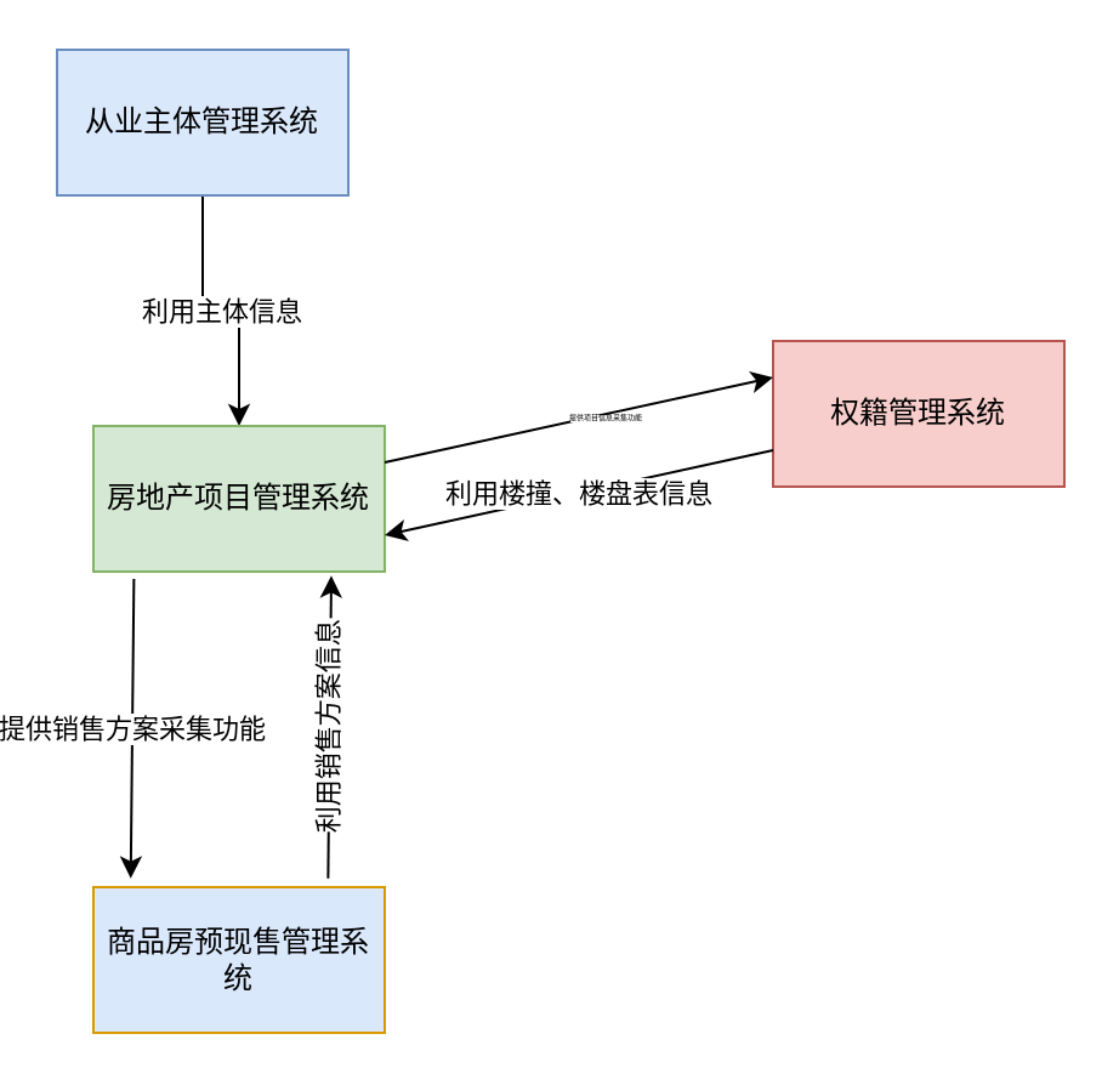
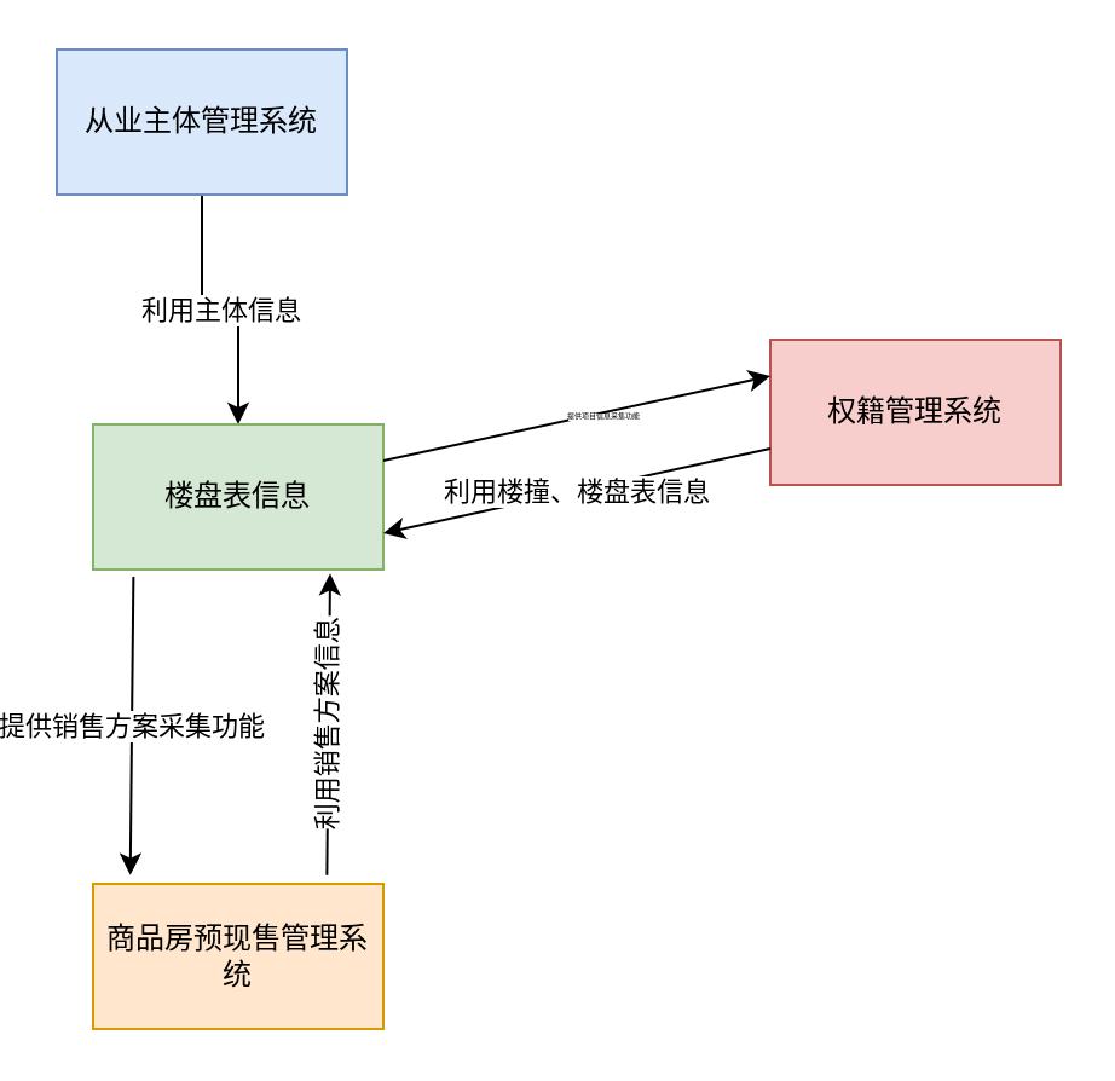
- <mxCell id="4" value="房地产项目管理系统" style="rounded=0;whiteSpace=wrap;html=1;fillColor=#d5e8d4;strokeColor=#82b366;" vertex="1" parent="1"><mxGeometry x="35" y="175" width="120" height="60" as="geometry" /></mxCell>
+ <mxCell id="4" value="楼盘表信息" style="rounded=0;whiteSpace=wrap;html=1;fillColor=#d5e8d4;strokeColor=#82b366;" vertex="1" parent="1"><mxGeometry x="35" y="175" width="120" height="60" as="geometry" /></mxCell>
- <mxCell id="5" value="商品房预现售管理系统" style="rounded=0;whiteSpace=wrap;html=1;fillColor=#dae8fc;strokeColor=#d79b00;" vertex="1" parent="1"><mxGeometry x="35" y="365" width="120" height="60" as="geometry" /></mxCell>
+ <mxCell id="5" value="商品房预现售管理系统" style="rounded=0;whiteSpace=wrap;html=1;fillColor=#ffe6cc;strokeColor=#d79b00;" vertex="1" parent="1"><mxGeometry x="35" y="365" width="120" height="60" as="geometry" /></mxCell>
